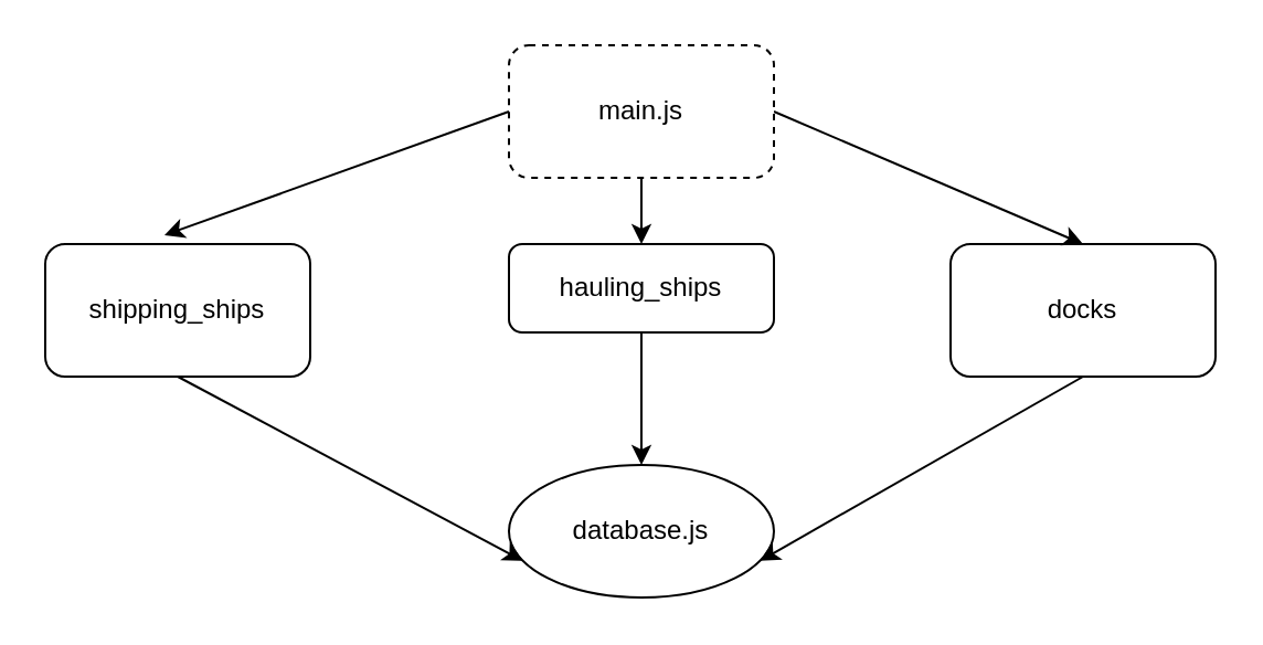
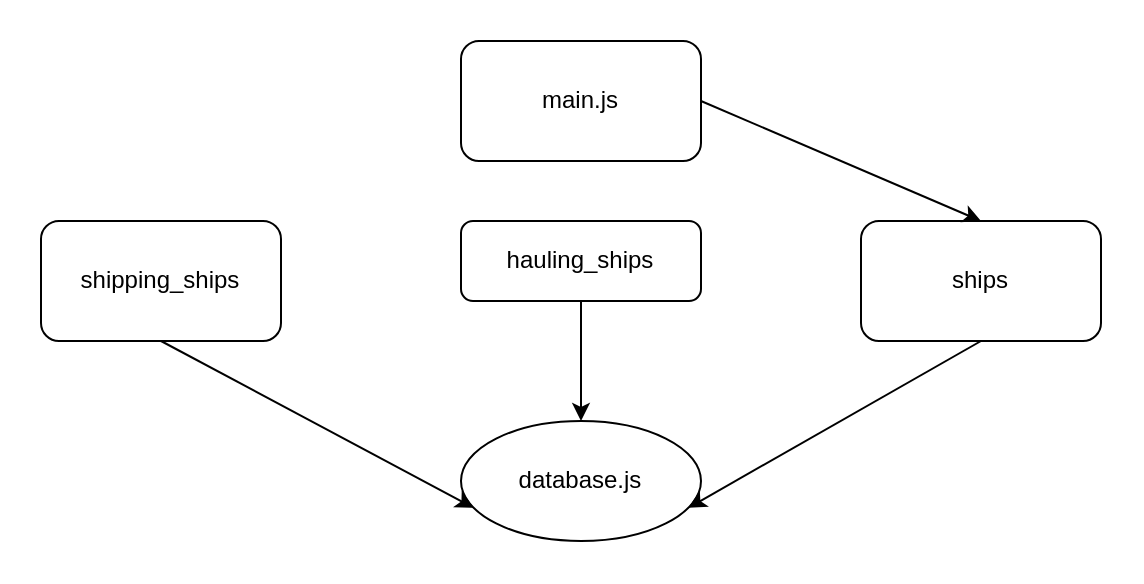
- <mxCell id="12" value="main.js" style="rounded=1;whiteSpace=wrap;html=1;dashed=1;" vertex="1" parent="1"><mxGeometry x="230" y="20" width="120" height="60" as="geometry" /></mxCell>
+ <mxCell id="12" value="main.js" style="rounded=1;whiteSpace=wrap;html=1;" vertex="1" parent="1"><mxGeometry x="230" y="20" width="120" height="60" as="geometry" /></mxCell>
- <mxCell id="11" style="edgeStyle=none;html=1;exitX=0;exitY=0.5;exitDx=0;exitDy=0;entryX=0.45;entryY=-0.067;entryDx=0;entryDy=0;entryPerimeter=0;" edge="1" parent="1" source="12" target="8"><mxGeometry relative="1" as="geometry" /></mxCell>
- <mxCell id="10" style="edgeStyle=none;html=1;exitX=0.5;exitY=1;exitDx=0;exitDy=0;entryX=0.5;entryY=0;entryDx=0;entryDy=0;" edge="1" parent="1" source="12" target="6"><mxGeometry relative="1" as="geometry" /></mxCell>
- <mxCell id="4" value="docks" style="rounded=1;whiteSpace=wrap;html=1;" vertex="1" parent="1"><mxGeometry x="430" y="110" width="120" height="60" as="geometry" /></mxCell>
+ <mxCell id="4" value="ships" style="rounded=1;whiteSpace=wrap;html=1;" vertex="1" parent="1"><mxGeometry x="430" y="110" width="120" height="60" as="geometry" /></mxCell>
